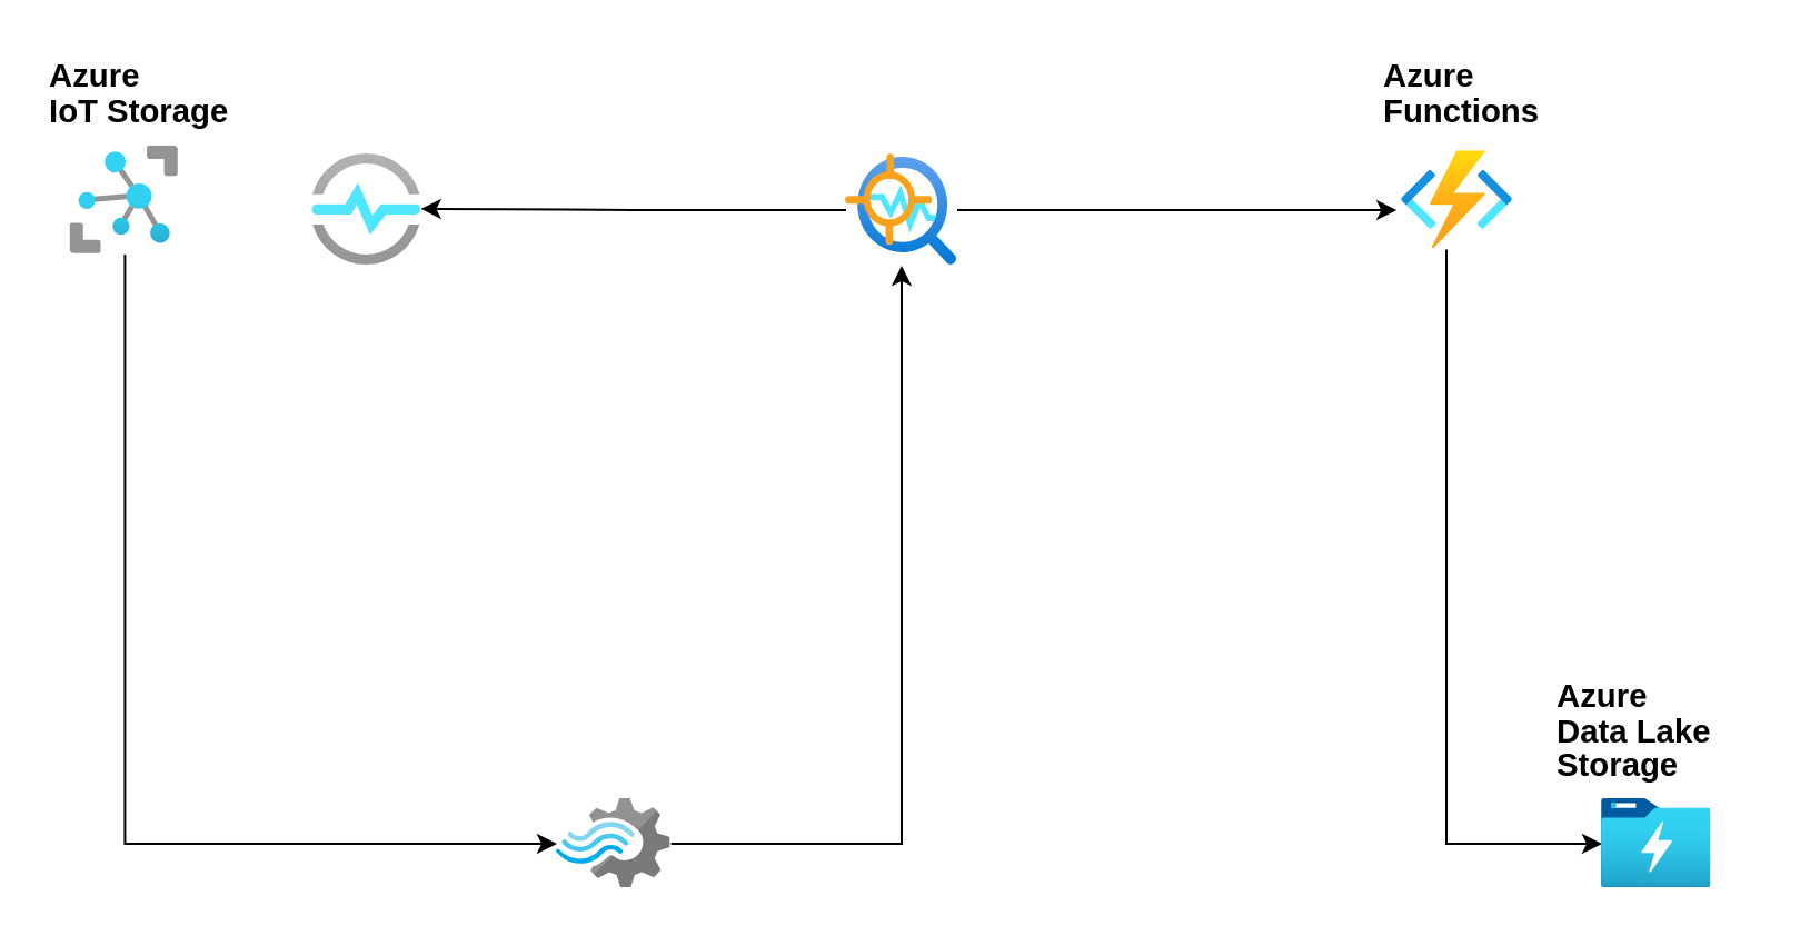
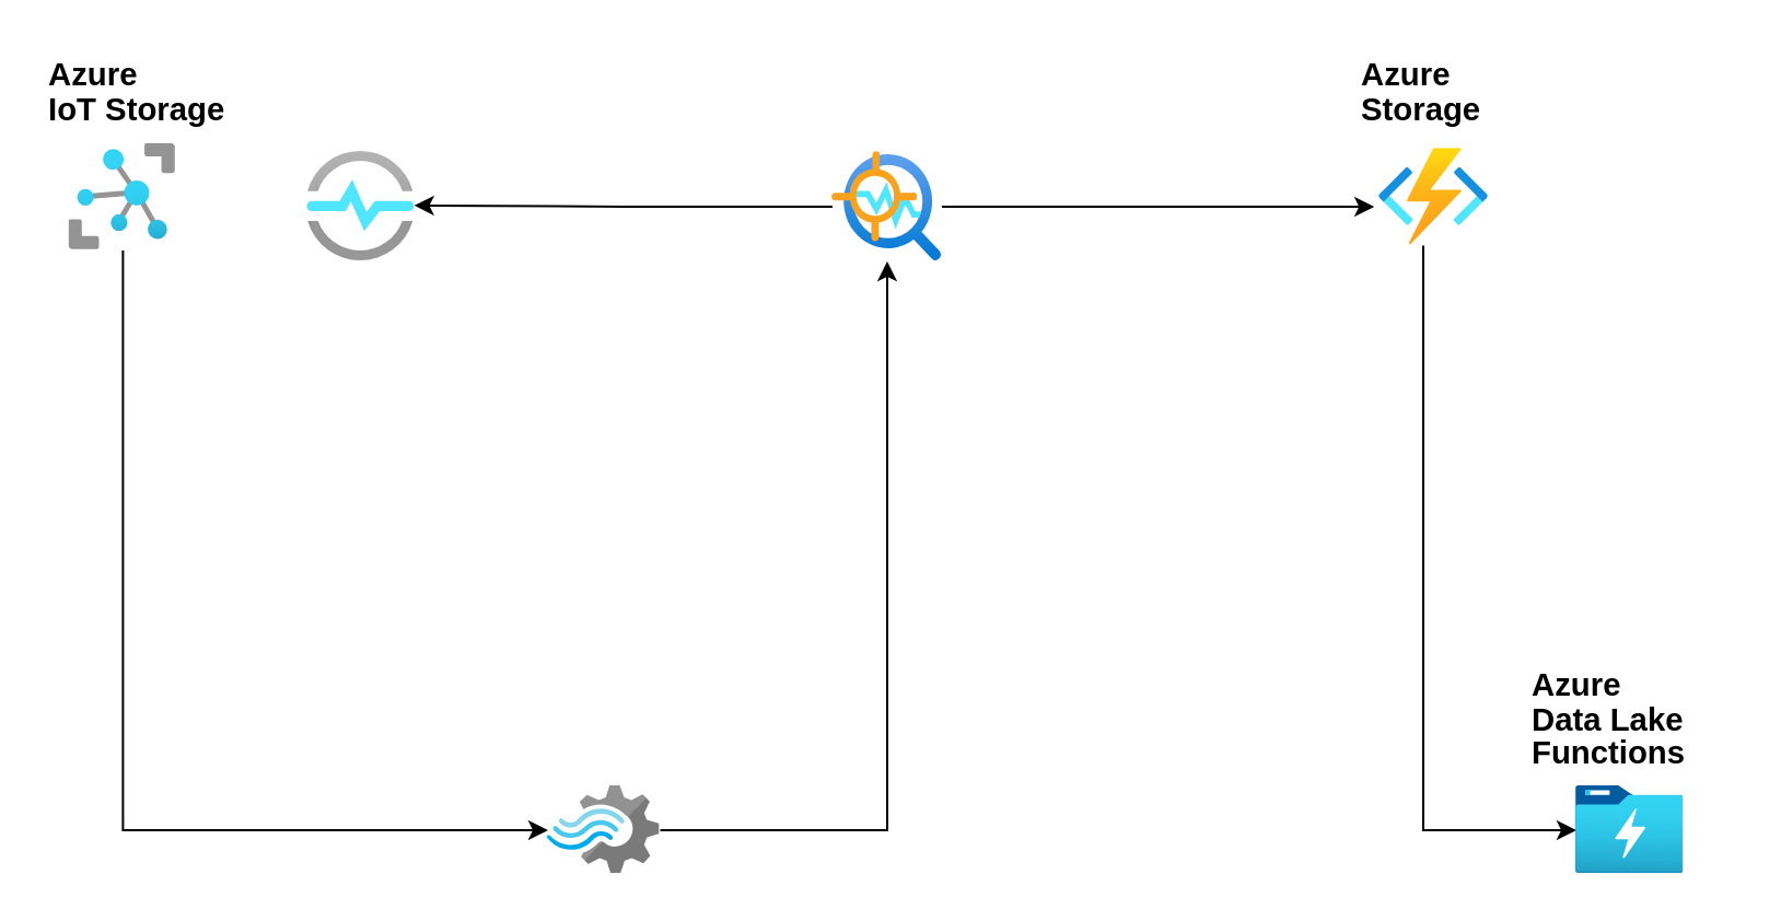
- <mxCell id="12" value="&lt;b&gt;&lt;span style=&quot;font-size:11.0pt;line-height:107%;&#10;font-family:&amp;quot;Calibri&amp;quot;,sans-serif;mso-ascii-theme-font:minor-latin;mso-fareast-font-family:&#10;Calibri;mso-fareast-theme-font:minor-latin;mso-hansi-theme-font:minor-latin;&#10;mso-bidi-font-family:&amp;quot;Times New Roman&amp;quot;;mso-bidi-theme-font:minor-bidi;&#10;mso-ansi-language:PL;mso-fareast-language:EN-US;mso-bidi-language:AR-SA&quot;&gt;Azure&#10;Functions&lt;/span&gt;&lt;/b&gt;" style="text;whiteSpace=wrap;html=1;" vertex="1" parent="1"><mxGeometry x="620" y="20.28" width="100" height="60" as="geometry" /></mxCell>
+ <mxCell id="12" value="&lt;b&gt;&lt;span style=&quot;font-size:11.0pt;line-height:107%;&#10;font-family:&amp;quot;Calibri&amp;quot;,sans-serif;mso-ascii-theme-font:minor-latin;mso-fareast-font-family:&#10;Calibri;mso-fareast-theme-font:minor-latin;mso-hansi-theme-font:minor-latin;&#10;mso-bidi-font-family:&amp;quot;Times New Roman&amp;quot;;mso-bidi-theme-font:minor-bidi;&#10;mso-ansi-language:PL;mso-fareast-language:EN-US;mso-bidi-language:AR-SA&quot;&gt;Azure&#10;Storage&lt;/span&gt;&lt;/b&gt;" style="text;whiteSpace=wrap;html=1;" vertex="1" parent="1"><mxGeometry x="620" y="20.28" width="100" height="60" as="geometry" /></mxCell>
- <mxCell id="13" value="&lt;b&gt;&lt;span style=&quot;font-size:11.0pt;line-height:107%;&#10;font-family:&amp;quot;Calibri&amp;quot;,sans-serif;mso-ascii-theme-font:minor-latin;mso-fareast-font-family:&#10;Calibri;mso-fareast-theme-font:minor-latin;mso-hansi-theme-font:minor-latin;&#10;mso-bidi-font-family:&amp;quot;Times New Roman&amp;quot;;mso-bidi-theme-font:minor-bidi;&#10;mso-ansi-language:PL;mso-fareast-language:EN-US;mso-bidi-language:AR-SA&quot;&gt;Azure&#10;Data Lake Storage&lt;/span&gt;&lt;/b&gt;" style="text;whiteSpace=wrap;html=1;" vertex="1" parent="1"><mxGeometry x="698.12" y="299" width="93" height="60" as="geometry" /></mxCell>
+ <mxCell id="13" value="&lt;b&gt;&lt;span style=&quot;font-size:11.0pt;line-height:107%;&#10;font-family:&amp;quot;Calibri&amp;quot;,sans-serif;mso-ascii-theme-font:minor-latin;mso-fareast-font-family:&#10;Calibri;mso-fareast-theme-font:minor-latin;mso-hansi-theme-font:minor-latin;&#10;mso-bidi-font-family:&amp;quot;Times New Roman&amp;quot;;mso-bidi-theme-font:minor-bidi;&#10;mso-ansi-language:PL;mso-fareast-language:EN-US;mso-bidi-language:AR-SA&quot;&gt;Azure&#10;Data Lake Functions&lt;/span&gt;&lt;/b&gt;" style="text;whiteSpace=wrap;html=1;" vertex="1" parent="1"><mxGeometry x="698.12" y="299" width="93" height="60" as="geometry" /></mxCell>
